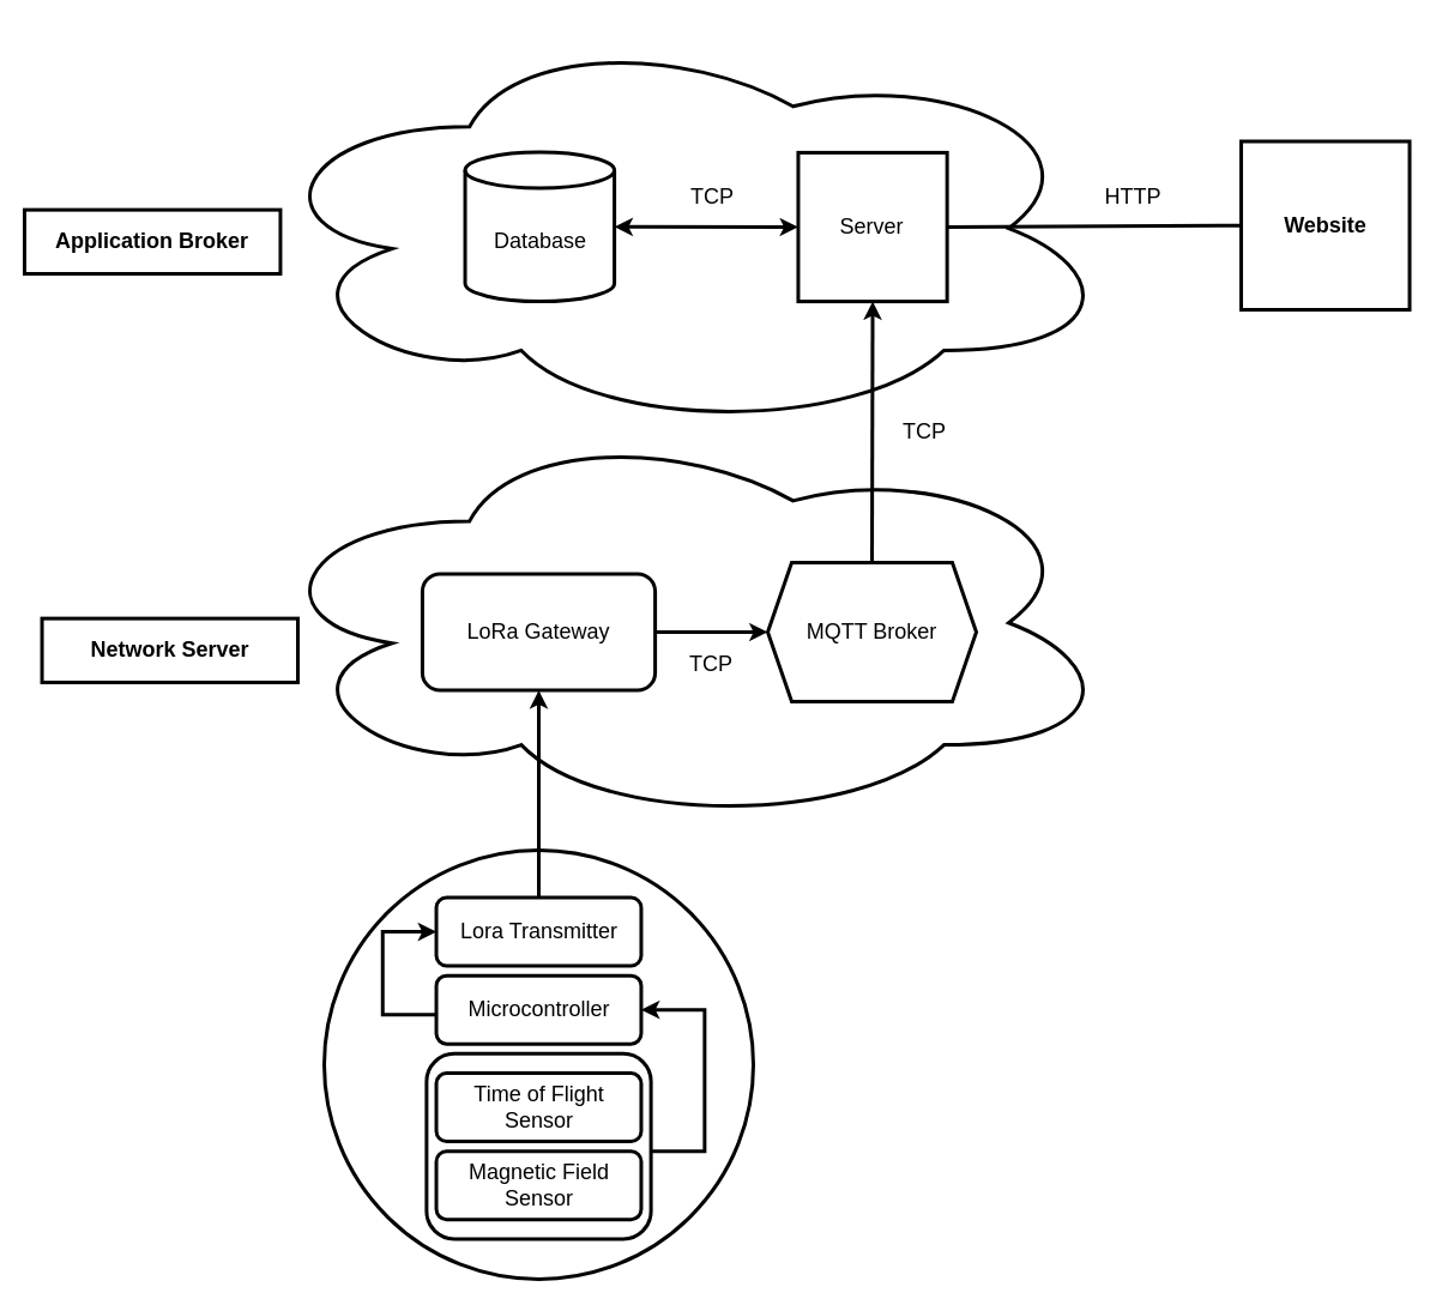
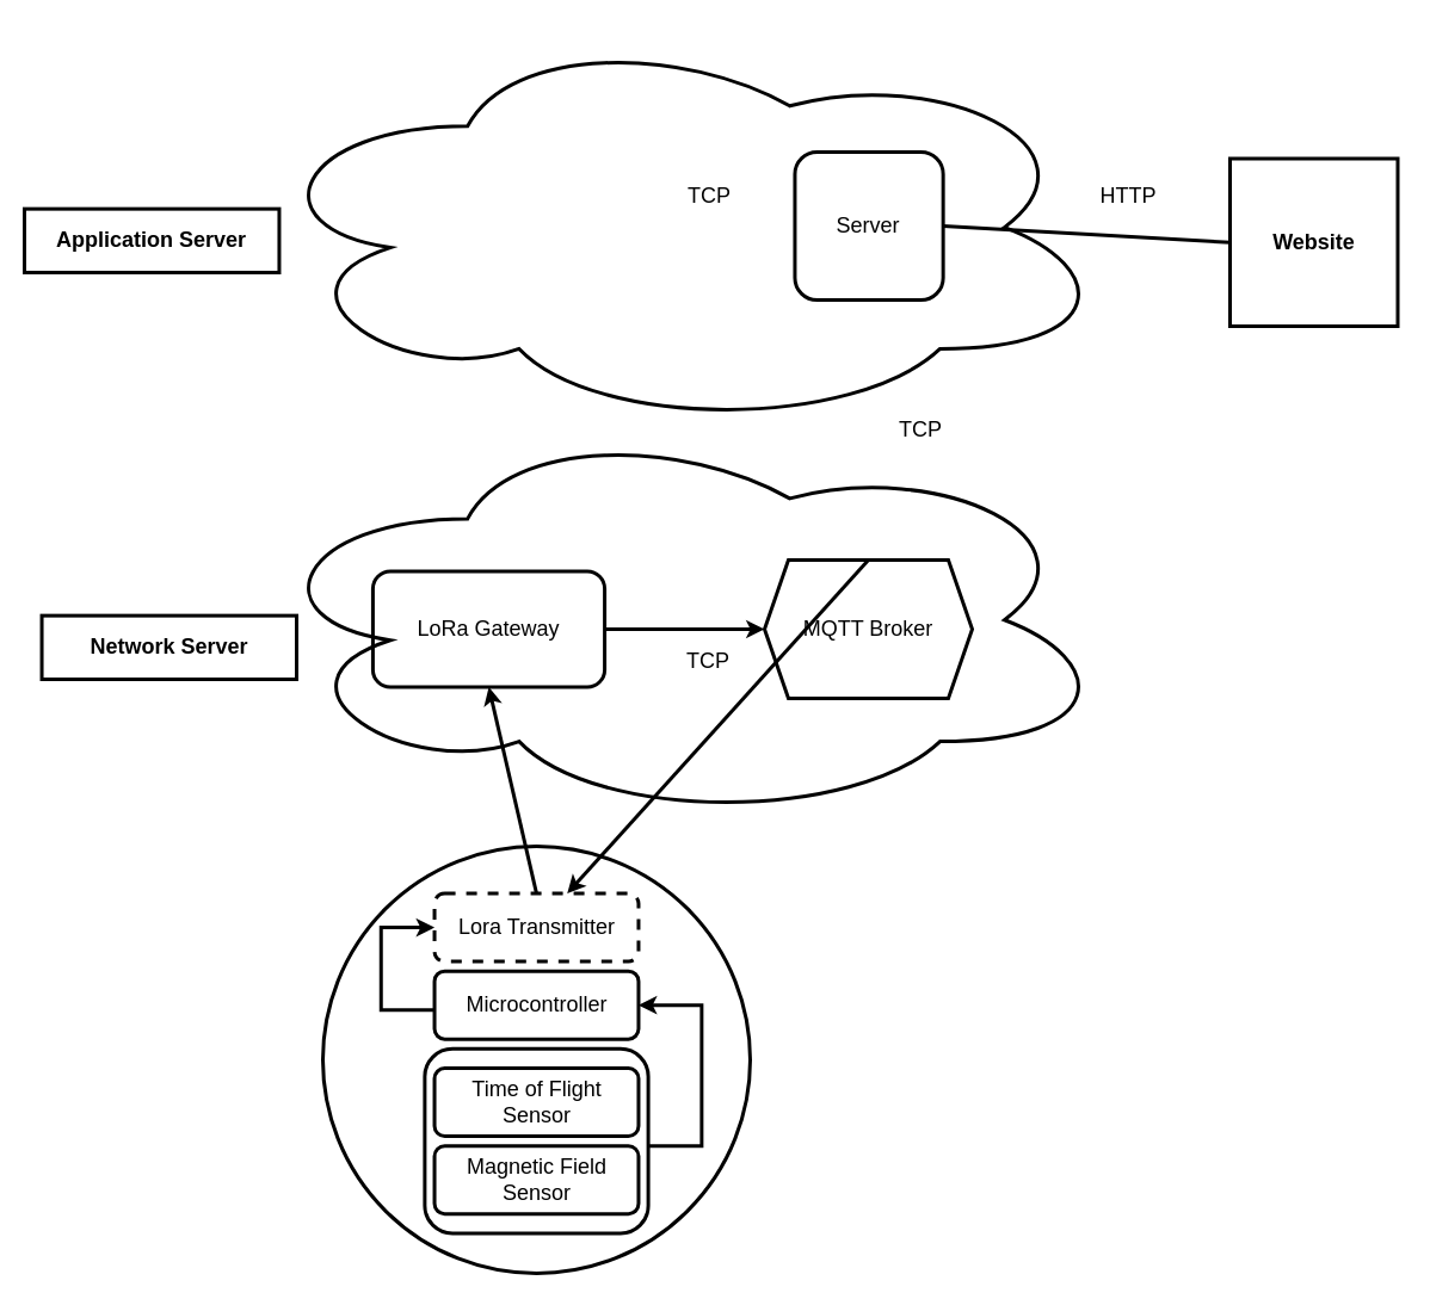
- <mxCell id="11" value="&lt;font style=&quot;font-size: 18px;&quot;&gt;&lt;b&gt;Website&lt;/b&gt;&lt;/font&gt;" style="rounded=0;whiteSpace=wrap;html=1;strokeWidth=3;fillColor=none;" parent="1" vertex="1"><mxGeometry x="1035" y="117.5" width="140.5" height="140.5" as="geometry" /></mxCell>
+ <mxCell id="11" value="&lt;font style=&quot;font-size: 18px;&quot;&gt;&lt;b&gt;Website&lt;/b&gt;&lt;/font&gt;" style="rounded=0;whiteSpace=wrap;html=1;strokeWidth=3;fillColor=none;" parent="1" vertex="1"><mxGeometry x="1030" y="132.5" width="140.5" height="140.5" as="geometry" /></mxCell>
- <mxCell id="5" value="&lt;font style=&quot;font-size: 18px;&quot;&gt;Database&lt;br&gt;&lt;/font&gt;" style="shape=cylinder3;whiteSpace=wrap;html=1;boundedLbl=1;backgroundOutline=1;size=15;strokeWidth=3;fillColor=none;" parent="4" vertex="1"><mxGeometry x="129.55" y="47.17" width="124.55" height="124.55" as="geometry" /></mxCell>
- <mxCell id="7" value="" style="endArrow=classic;startArrow=classic;html=1;rounded=0;exitX=1;exitY=0.5;exitDx=0;exitDy=0;exitPerimeter=0;entryX=0;entryY=0.5;entryDx=0;entryDy=0;strokeWidth=3;fillColor=none;" parent="4" source="5" target="6" edge="1"><mxGeometry width="50" height="50" relative="1" as="geometry"><mxPoint x="238.858" y="121.97" as="sourcePoint" /><mxPoint x="302.384" y="58.444" as="targetPoint" /></mxGeometry></mxCell>
- <mxCell id="6" value="&lt;font style=&quot;font-size: 18px;&quot;&gt;Server&lt;/font&gt;" style="whiteSpace=wrap;html=1;aspect=fixed;strokeWidth=3;fillColor=none;" parent="4" vertex="1"><mxGeometry x="407.463" y="47.528" width="124.19" height="124.19" as="geometry" /></mxCell>
+ <mxCell id="6" value="&lt;font style=&quot;font-size: 18px;&quot;&gt;Server&lt;/font&gt;" style="whiteSpace=wrap;html=1;aspect=fixed;strokeWidth=3;fillColor=none;rounded=1;" parent="4" vertex="1"><mxGeometry x="407.463" y="47.528" width="124.19" height="124.19" as="geometry" /></mxCell>
- <mxCell id="28" value="&lt;font style=&quot;font-size: 18px;&quot;&gt;&lt;b&gt;Application Broker&lt;br&gt;&lt;/b&gt;&lt;/font&gt;" style="rounded=0;whiteSpace=wrap;html=1;strokeWidth=3;fillColor=none;" vertex="1" parent="1"><mxGeometry x="20.002" y="174.64" width="213.447" height="53.362" as="geometry" /></mxCell>
+ <mxCell id="28" value="&lt;font style=&quot;font-size: 18px;&quot;&gt;&lt;b&gt;Application Server&lt;br&gt;&lt;/b&gt;&lt;/font&gt;" style="rounded=0;whiteSpace=wrap;html=1;strokeWidth=3;fillColor=none;" vertex="1" parent="1"><mxGeometry x="20.002" y="174.64" width="213.447" height="53.362" as="geometry" /></mxCell>
- <mxCell id="17" value="" style="endArrow=classic;html=1;rounded=0;exitX=0.5;exitY=0;exitDx=0;exitDy=0;entryX=0.5;entryY=1;entryDx=0;entryDy=0;strokeWidth=3;fillColor=none;" edge="1" parent="1" source="16" target="6"><mxGeometry width="50" height="50" relative="1" as="geometry"><mxPoint x="644" y="424" as="sourcePoint" /><mxPoint x="694" y="374" as="targetPoint" /></mxGeometry></mxCell>
+ <mxCell id="17" value="" style="endArrow=classic;html=1;rounded=0;exitX=0.5;exitY=0;exitDx=0;exitDy=0;strokeWidth=3;fillColor=none;" edge="1" parent="1" source="16" target="24"><mxGeometry width="50" height="50" relative="1" as="geometry"><mxPoint x="644" y="424" as="sourcePoint" /><mxPoint x="694" y="374" as="targetPoint" /></mxGeometry></mxCell>
- <mxCell id="15" value="&lt;font style=&quot;font-size: 18px;&quot;&gt;LoRa Gateway&lt;br&gt;&lt;/font&gt;" style="rounded=1;whiteSpace=wrap;html=1;strokeWidth=3;fillColor=none;" parent="1" vertex="1"><mxGeometry x="351.917" y="478.452" width="194.17" height="97.09" as="geometry" /></mxCell>
+ <mxCell id="15" value="&lt;font style=&quot;font-size: 18px;&quot;&gt;LoRa Gateway&lt;br&gt;&lt;/font&gt;" style="rounded=1;whiteSpace=wrap;html=1;strokeWidth=3;fillColor=none;" parent="1" vertex="1"><mxGeometry x="311.917" y="478.452" width="194.17" height="97.09" as="geometry" /></mxCell>
- <mxCell id="24" value="&lt;font style=&quot;font-size: 18px;&quot;&gt;Lora Transmitter&lt;/font&gt;" style="rounded=1;whiteSpace=wrap;html=1;strokeWidth=3;container=0;fillColor=none;" parent="1" vertex="1"><mxGeometry x="363.535" y="748.558" width="170.93" height="56.977" as="geometry" /></mxCell>
+ <mxCell id="24" value="&lt;font style=&quot;font-size: 18px;&quot;&gt;Lora Transmitter&lt;/font&gt;" style="rounded=1;whiteSpace=wrap;html=1;strokeWidth=3;container=0;fillColor=none;dashed=1;" parent="1" vertex="1"><mxGeometry x="363.535" y="748.558" width="170.93" height="56.977" as="geometry" /></mxCell>
